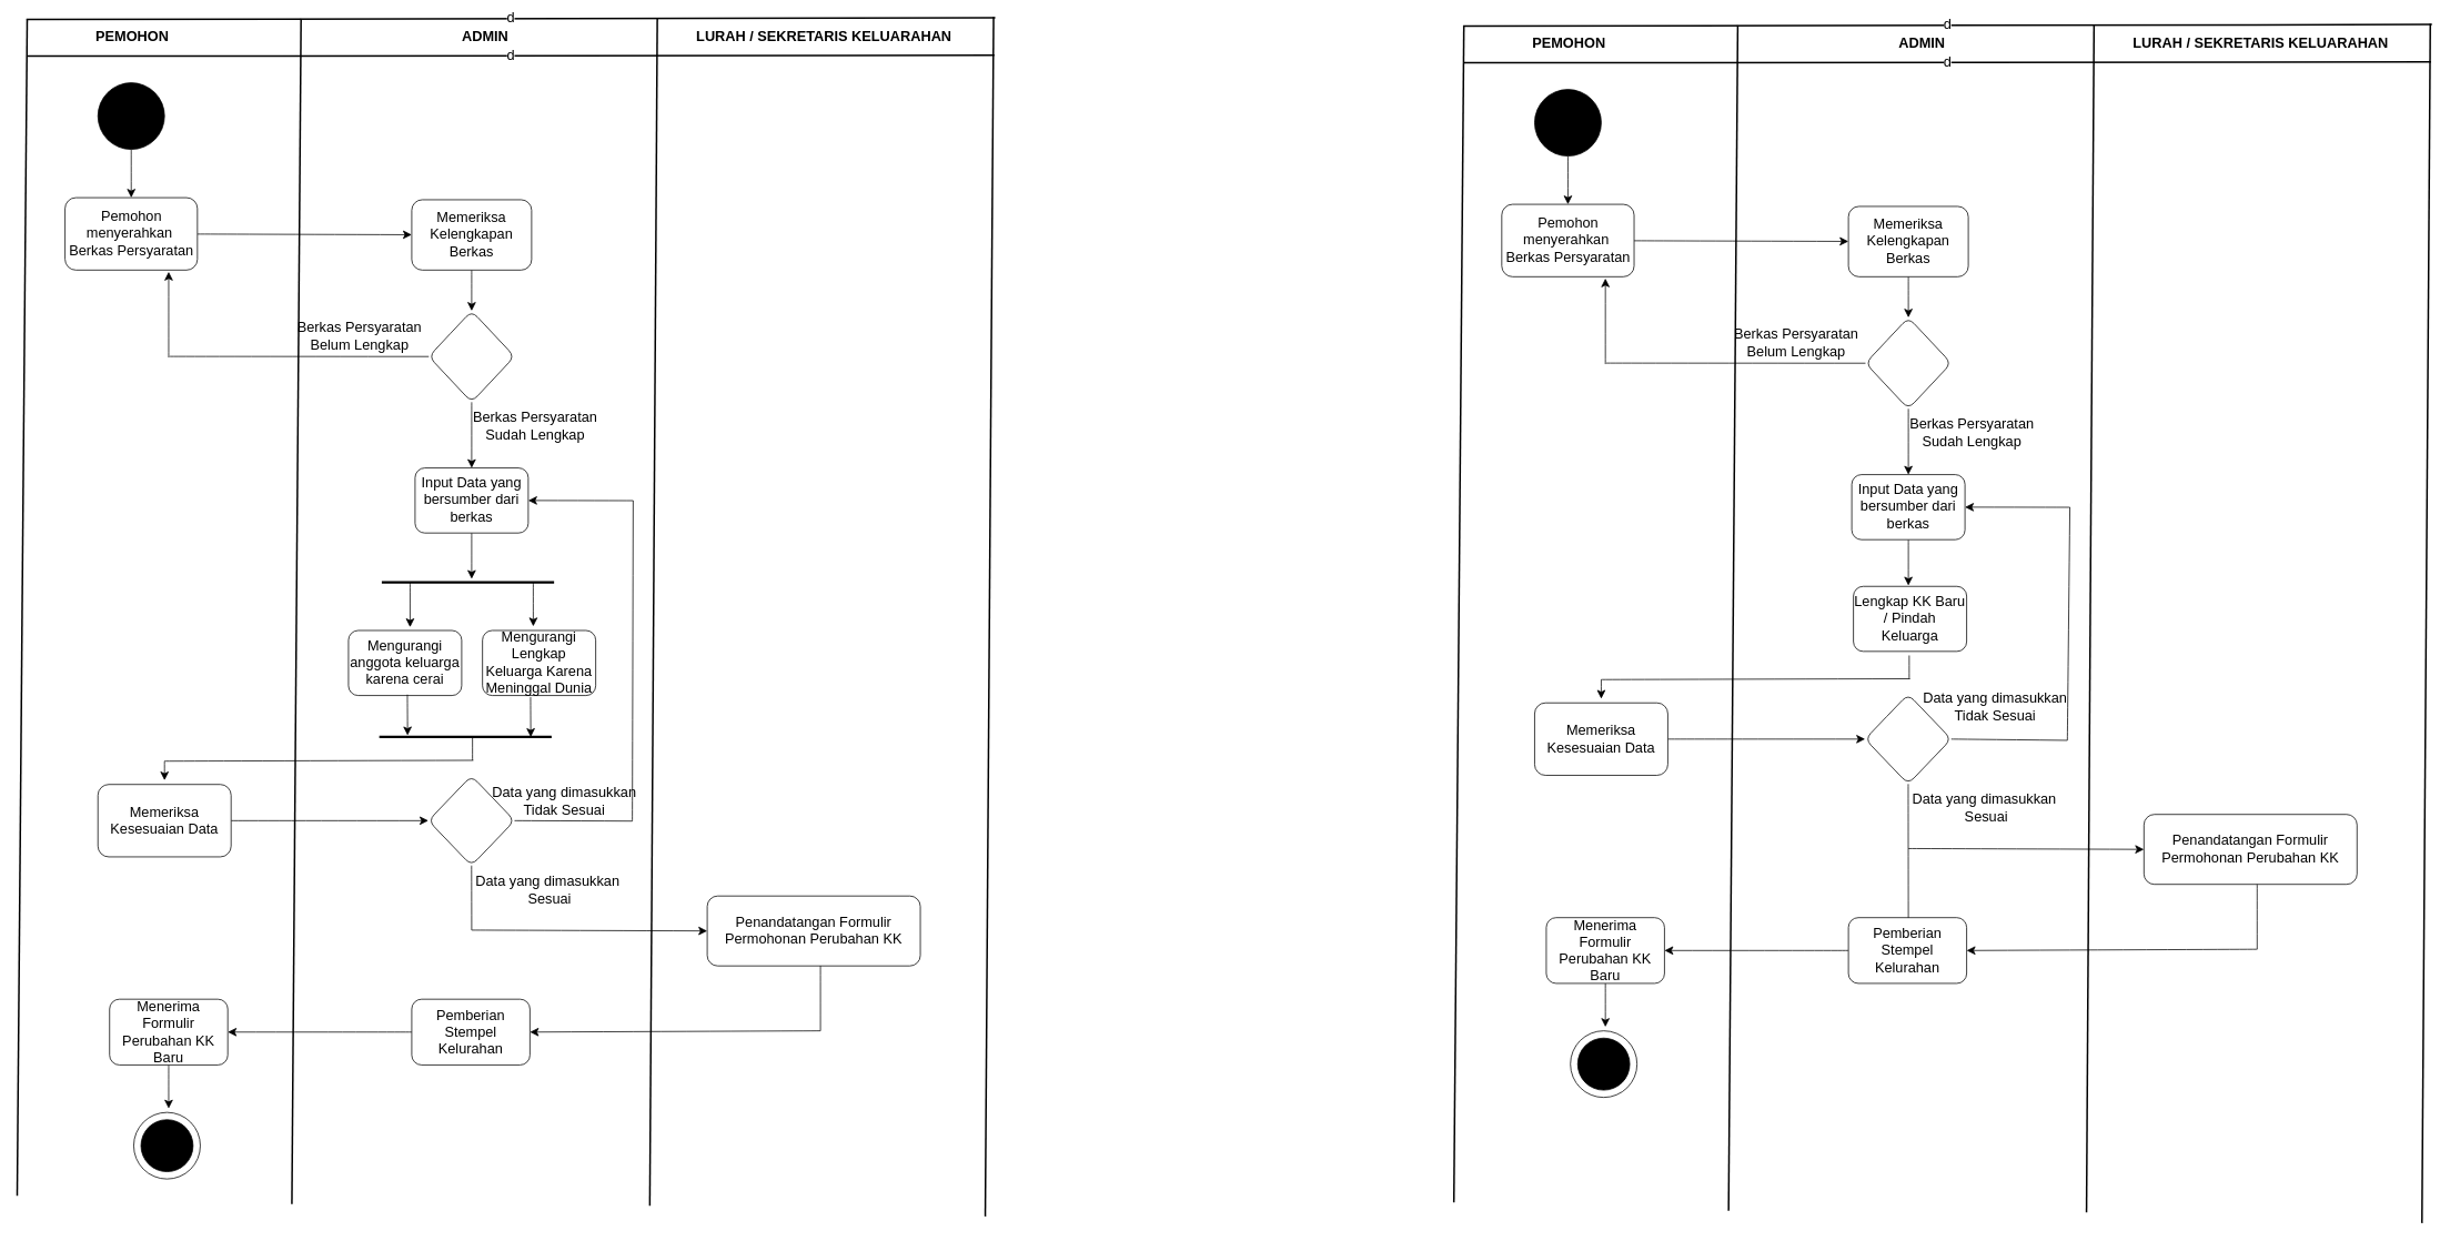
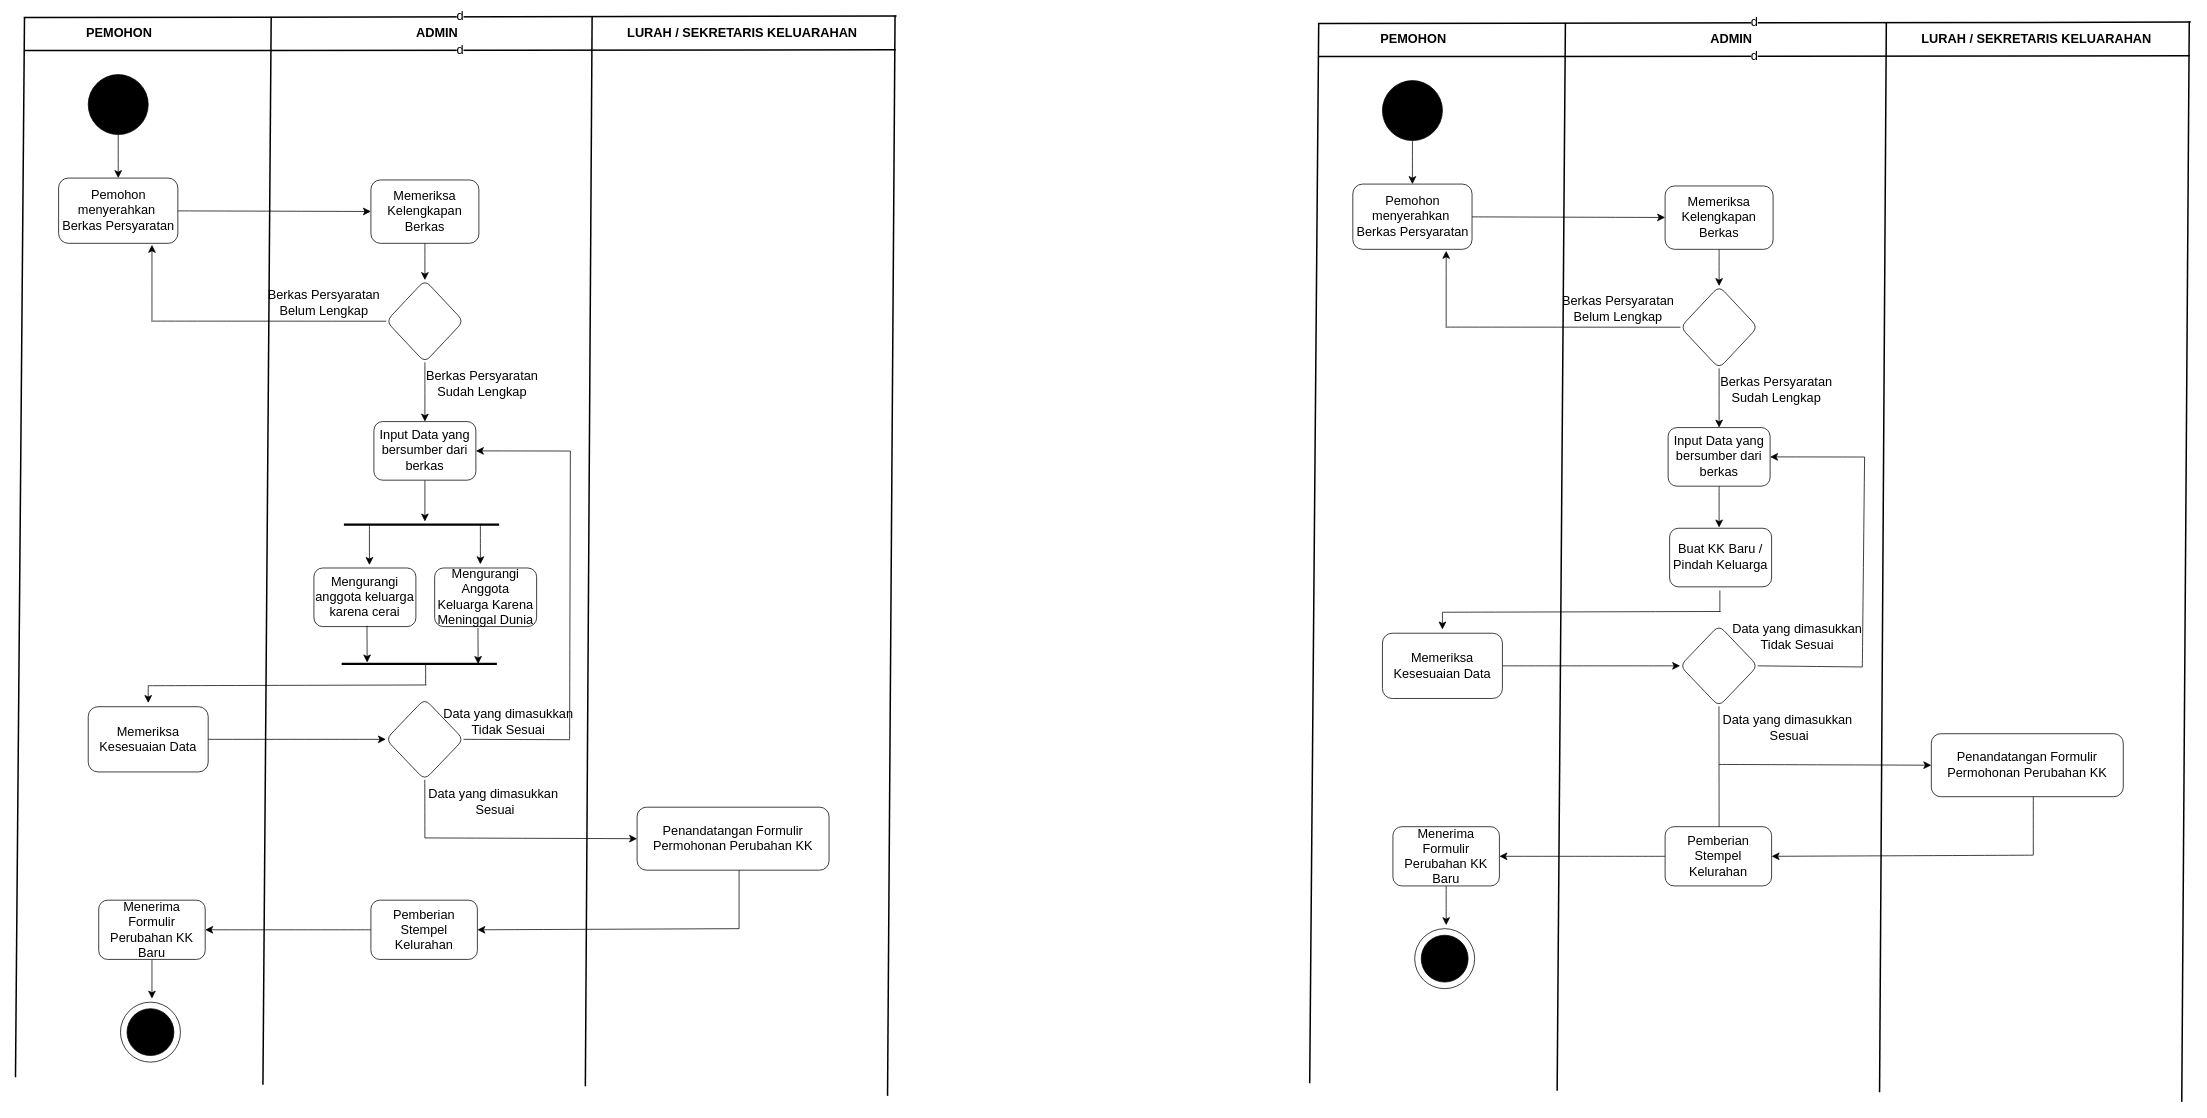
- <mxCell id="78" value="Lengkap KK Baru / Pindah Keluarga" style="whiteSpace=wrap;html=1;fontSize=17;rounded=1;" vertex="1" parent="1"><mxGeometry x="2226" y="704" width="136" height="78.13" as="geometry" /></mxCell>
+ <mxCell id="78" value="Buat KK Baru / Pindah Keluarga" style="whiteSpace=wrap;html=1;fontSize=17;rounded=1;" vertex="1" parent="1"><mxGeometry x="2226" y="704" width="136" height="78.13" as="geometry" /></mxCell>
- <mxCell id="29" value="Mengurangi Lengkap Keluarga Karena Meninggal Dunia" style="whiteSpace=wrap;html=1;fontSize=17;rounded=1;" vertex="1" parent="1"><mxGeometry x="579" y="757" width="136" height="78.13" as="geometry" /></mxCell>
+ <mxCell id="29" value="Mengurangi Anggota Keluarga Karena Meninggal Dunia" style="whiteSpace=wrap;html=1;fontSize=17;rounded=1;" vertex="1" parent="1"><mxGeometry x="579" y="757" width="136" height="78.13" as="geometry" /></mxCell>
